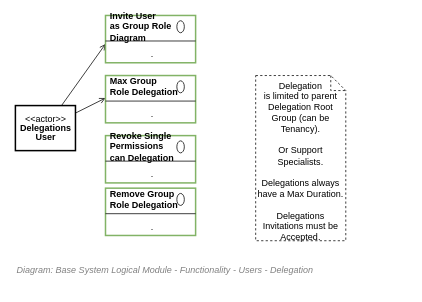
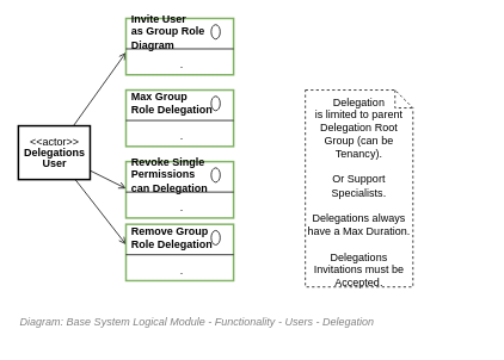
- <mxCell id="6" style="edgeStyle=none;rounded=0;orthogonalLoop=1;jettySize=auto;html=1;entryX=0;entryY=1;entryDx=0;entryDy=0;endArrow=open;endFill=0;" edge="1" parent="1" source="7" target="25"><mxGeometry relative="1" as="geometry" /></mxCell>
+ <mxCell id="4" style="edgeStyle=none;rounded=0;orthogonalLoop=1;jettySize=auto;html=1;entryX=0;entryY=1;entryDx=0;entryDy=0;endArrow=open;endFill=0;" edge="1" parent="1" source="7" target="19"><mxGeometry relative="1" as="geometry" /></mxCell>
+ <mxCell id="5" style="edgeStyle=none;rounded=0;orthogonalLoop=1;jettySize=auto;html=1;entryX=0;entryY=0.75;entryDx=0;entryDy=0;endArrow=open;endFill=0;" edge="1" parent="1" source="7" target="14"><mxGeometry relative="1" as="geometry" /></mxCell>
